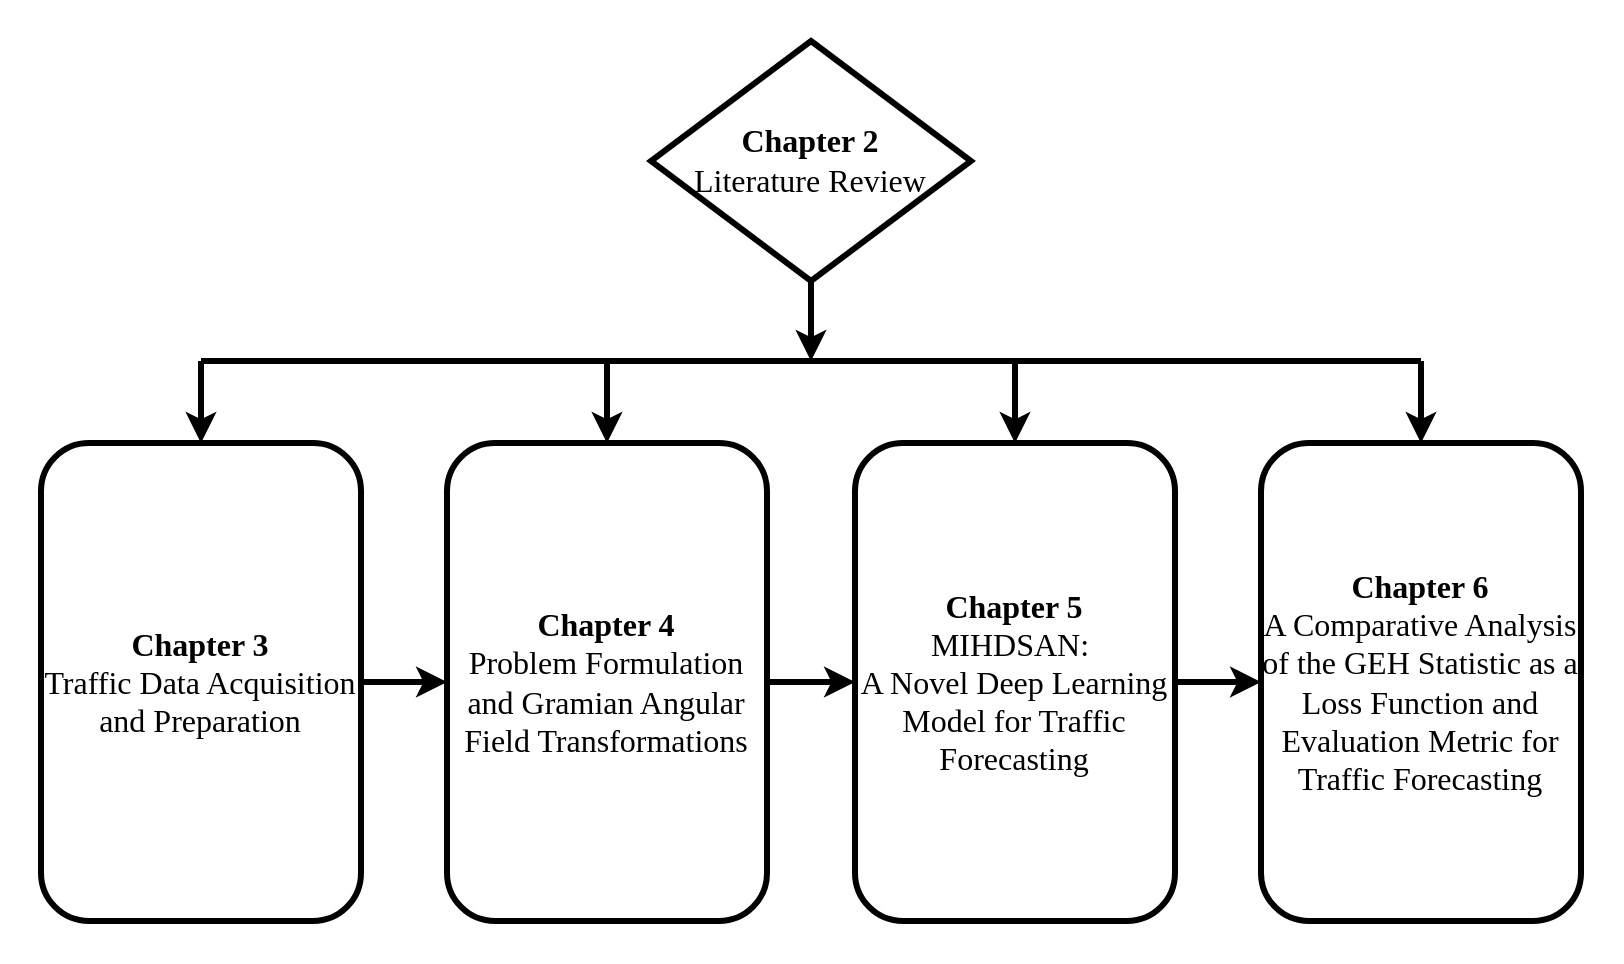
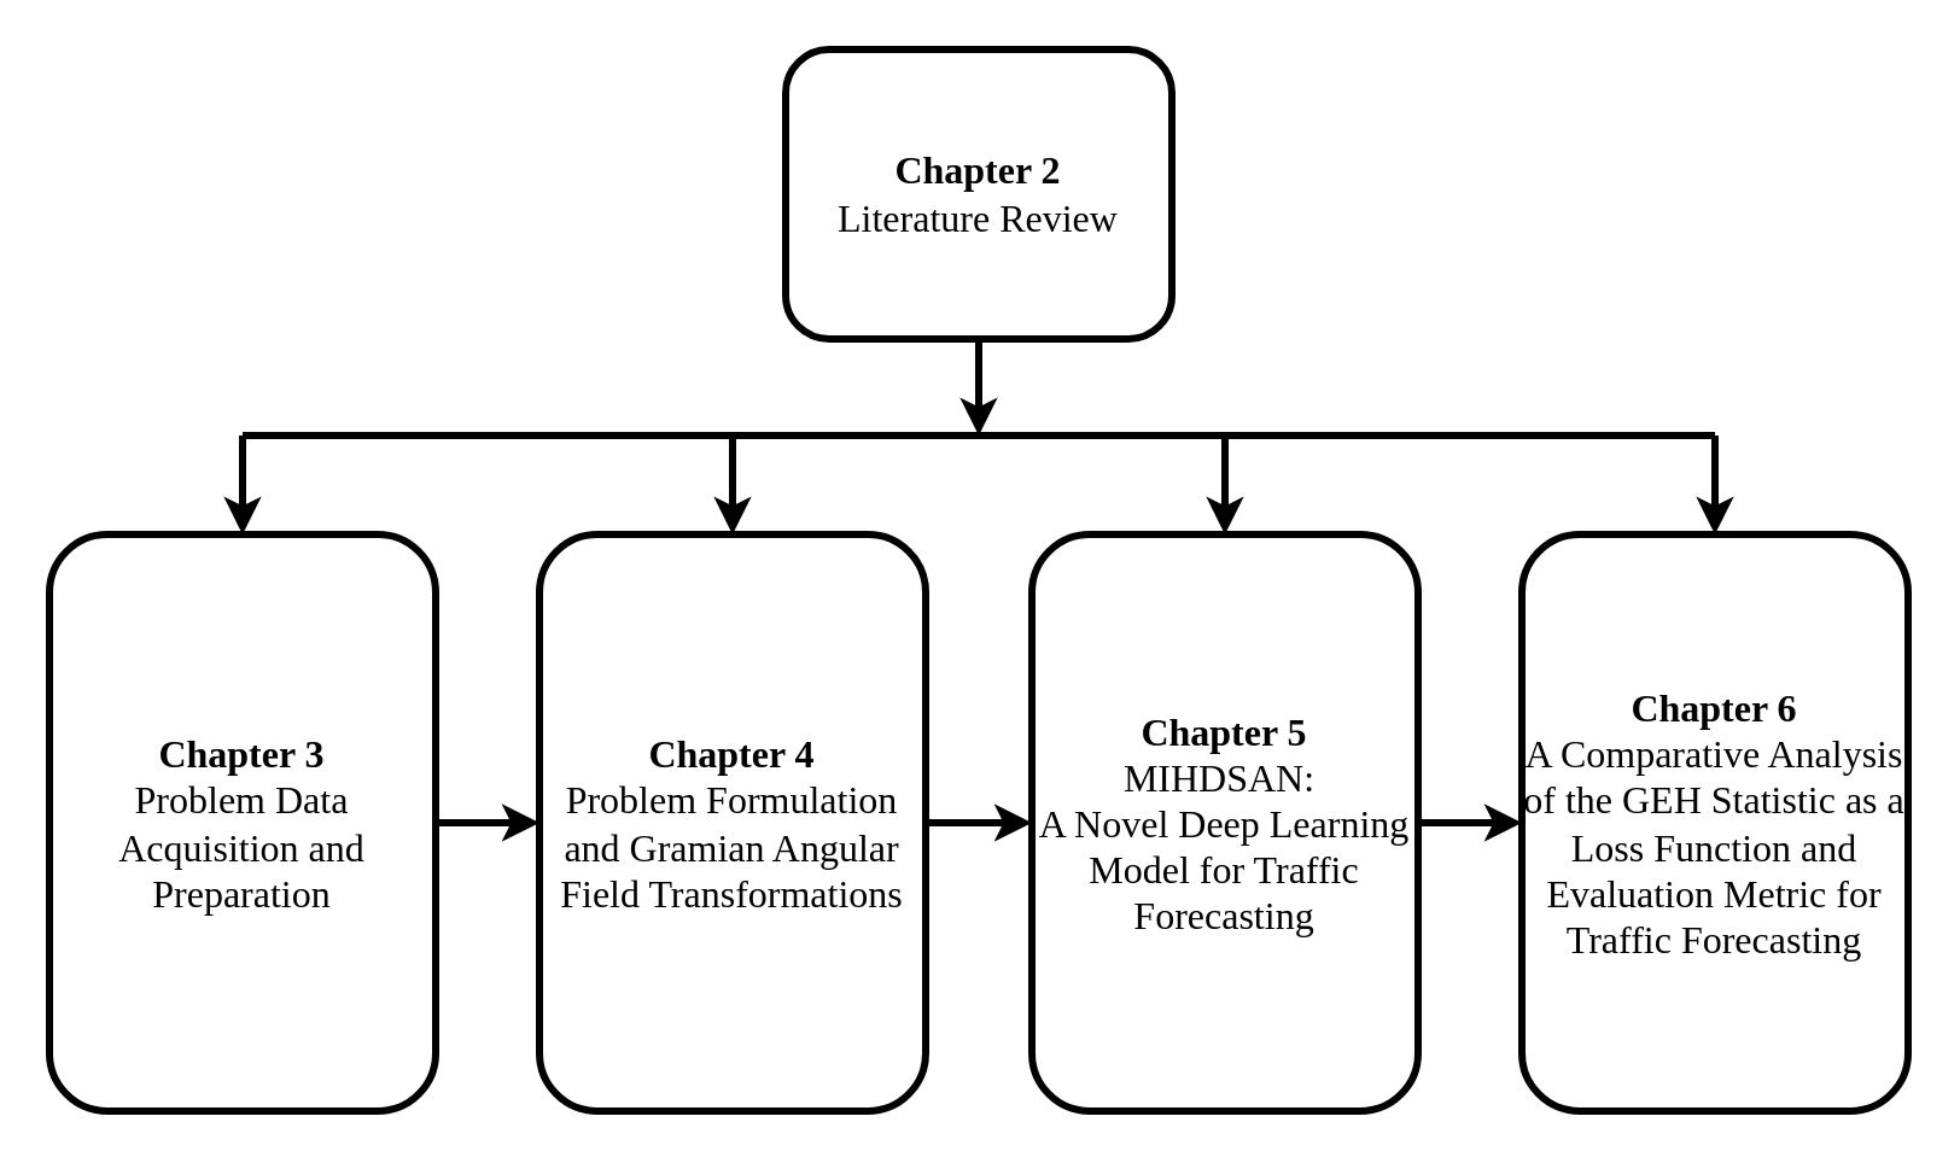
- <mxCell id="3" value="&lt;font style=&quot;font-size: 16px;&quot; face=&quot;Lucida Console&quot;&gt;&lt;b&gt;Chapter 2&lt;/b&gt;&lt;br&gt;Literature Review&lt;/font&gt;" style="rhombus;whiteSpace=wrap;html=1;strokeWidth=3;" vertex="1" parent="1"><mxGeometry x="325" y="20" width="160" height="120" as="geometry" /></mxCell>
+ <mxCell id="3" value="&lt;font style=&quot;font-size: 16px;&quot; face=&quot;Lucida Console&quot;&gt;&lt;b&gt;Chapter 2&lt;/b&gt;&lt;br&gt;Literature Review&lt;/font&gt;" style="rounded=1;whiteSpace=wrap;html=1;strokeWidth=3;" vertex="1" parent="1"><mxGeometry x="325" y="20" width="160" height="120" as="geometry" /></mxCell>
- <mxCell id="14" value="&lt;font style=&quot;font-size: 16px;&quot; face=&quot;Lucida Console&quot;&gt;&lt;b&gt;Chapter 3&lt;/b&gt;&lt;br&gt;Traffic Data Acquisition and Preparation&lt;br&gt;&lt;/font&gt;" style="rounded=1;whiteSpace=wrap;html=1;strokeWidth=3;" vertex="1" parent="1"><mxGeometry x="20" y="221" width="160" height="239" as="geometry" /></mxCell>
+ <mxCell id="14" value="&lt;font style=&quot;font-size: 16px;&quot; face=&quot;Lucida Console&quot;&gt;&lt;b&gt;Chapter 3&lt;/b&gt;&lt;br&gt;Problem Data Acquisition and Preparation&lt;br&gt;&lt;/font&gt;" style="rounded=1;whiteSpace=wrap;html=1;strokeWidth=3;" vertex="1" parent="1"><mxGeometry x="20" y="221" width="160" height="239" as="geometry" /></mxCell>
